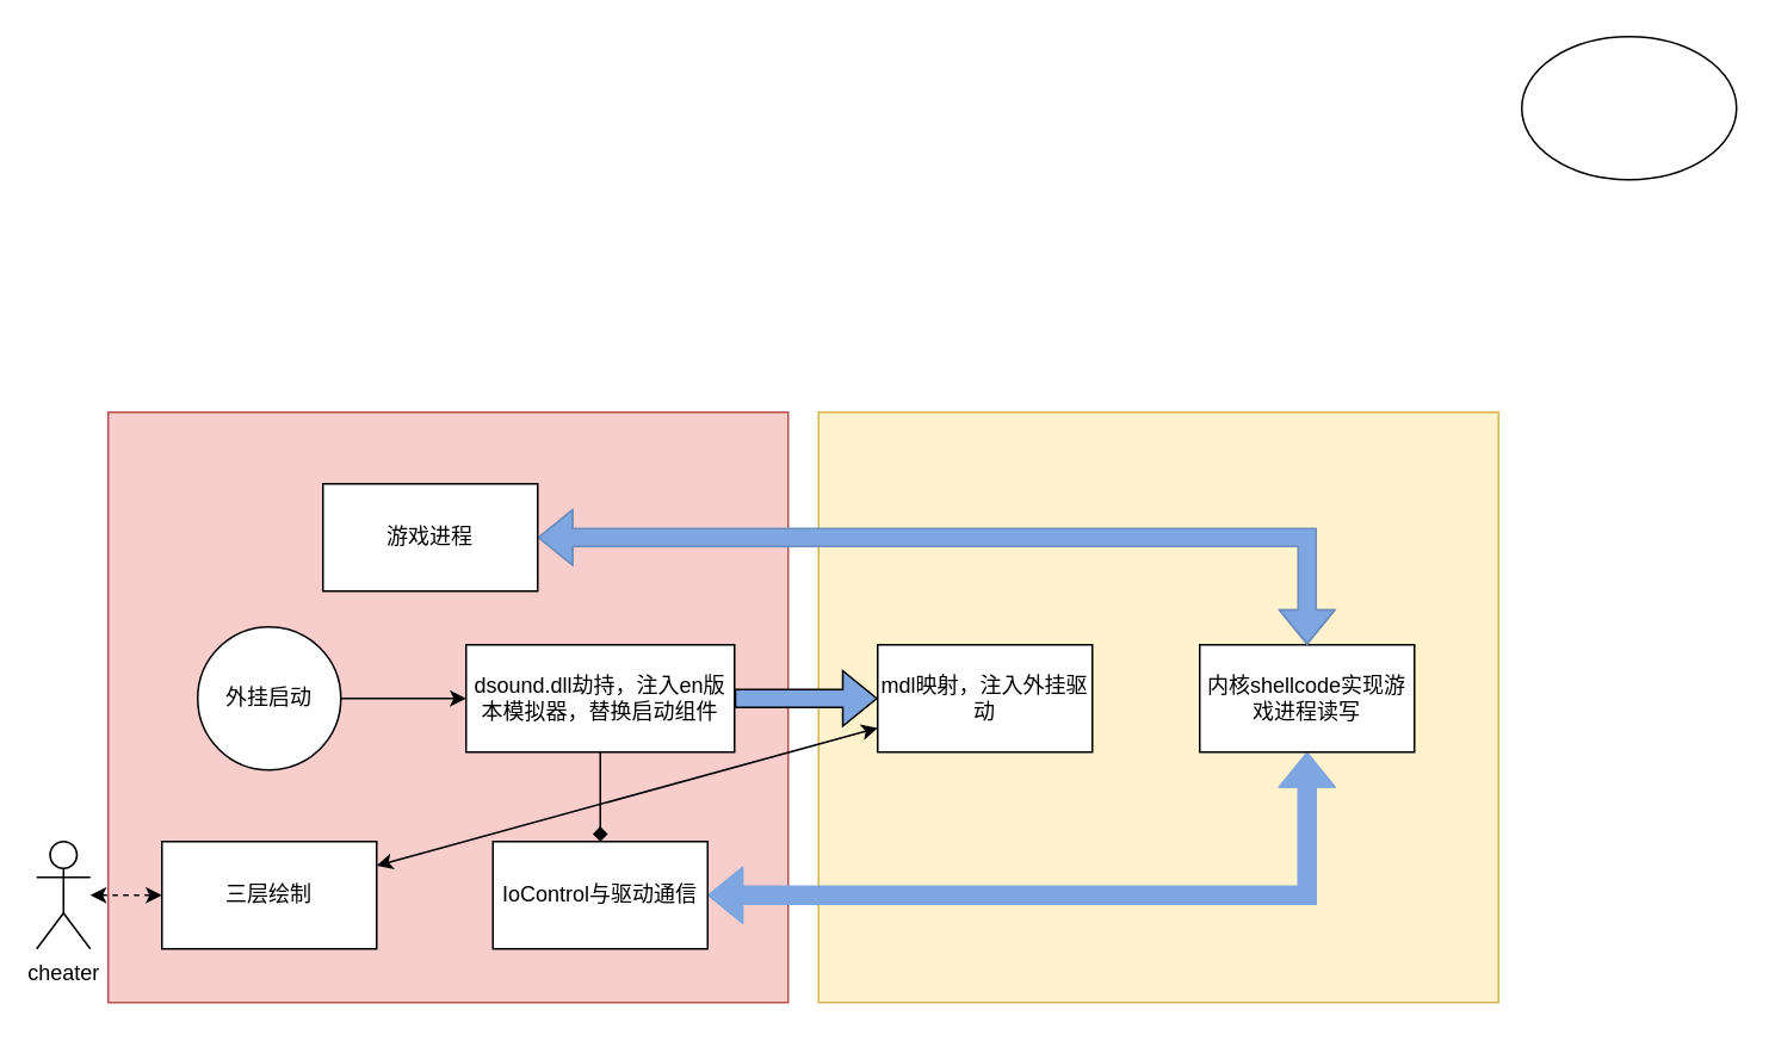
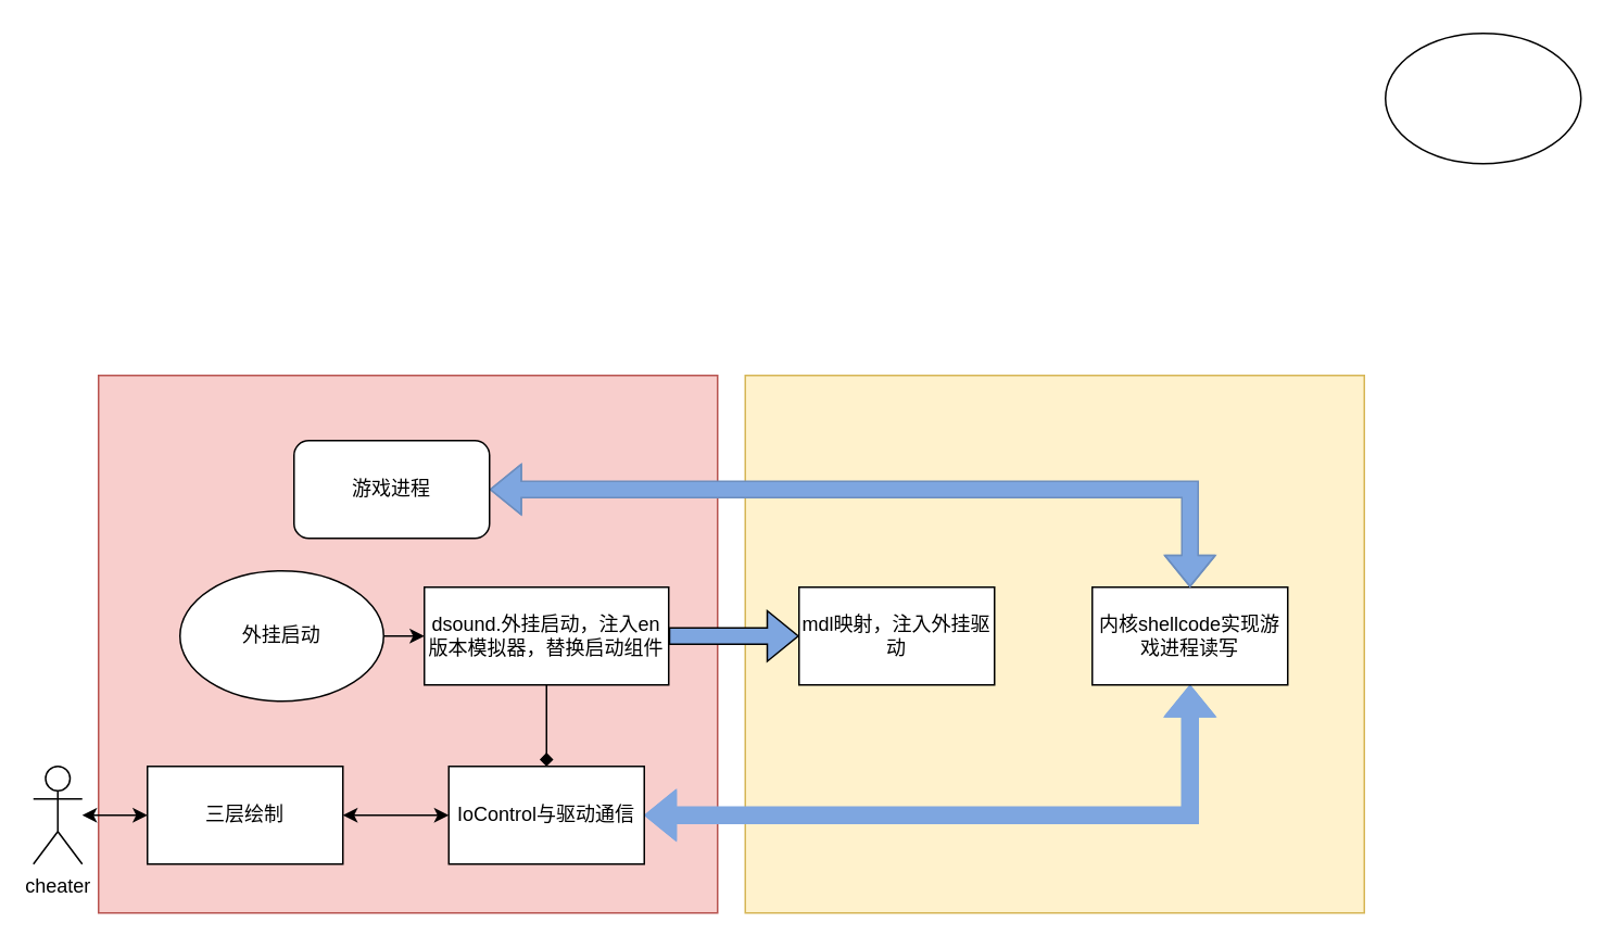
- <mxCell id="16" value="游戏进程" style="rounded=0;whiteSpace=wrap;html=1;" vertex="1" parent="1"><mxGeometry x="180" y="270" width="120" height="60" as="geometry" /></mxCell>
+ <mxCell id="16" value="游戏进程" style="whiteSpace=wrap;html=1;rounded=1;" vertex="1" parent="1"><mxGeometry x="180" y="270" width="120" height="60" as="geometry" /></mxCell>
- <mxCell id="5" value="外挂启动" style="ellipse;whiteSpace=wrap;html=1;aspect=fixed;" vertex="1" parent="1"><mxGeometry x="110" y="350" width="80" height="80" as="geometry" /></mxCell>
+ <mxCell id="5" value="外挂启动" style="ellipse;whiteSpace=wrap;html=1;aspect=fixed;" vertex="1" parent="1"><mxGeometry x="110" y="350" width="125" height="80" as="geometry" /></mxCell>
- <mxCell id="8" value="dsound.dll劫持，注入en版本模拟器，替换启动组件" style="whiteSpace=wrap;html=1;" vertex="1" parent="1"><mxGeometry x="260" y="360" width="150" height="60" as="geometry" /></mxCell>
+ <mxCell id="8" value="dsound.外挂启动，注入en版本模拟器，替换启动组件" style="whiteSpace=wrap;html=1;" vertex="1" parent="1"><mxGeometry x="260" y="360" width="150" height="60" as="geometry" /></mxCell>
- <mxCell id="13" value="" style="rounded=0;orthogonalLoop=1;jettySize=auto;html=1;startArrow=classic;startFill=1;" edge="1" parent="1" source="14" target="9"><mxGeometry relative="1" as="geometry" /></mxCell>
+ <mxCell id="13" value="" style="rounded=0;orthogonalLoop=1;jettySize=auto;html=1;startArrow=classic;startFill=1;" edge="1" parent="1" source="14" target="12"><mxGeometry relative="1" as="geometry" /></mxCell>
- <mxCell id="19" value="" style="endArrow=classic;startArrow=classic;html=1;rounded=0;entryX=0;entryY=0.5;entryDx=0;entryDy=0;dashed=1;" edge="1" parent="1" source="17" target="14"><mxGeometry width="50" height="50" relative="1" as="geometry"><mxPoint x="40" y="550" as="sourcePoint" /><mxPoint x="90" y="500" as="targetPoint" /></mxGeometry></mxCell>
+ <mxCell id="19" value="" style="endArrow=classic;startArrow=classic;html=1;rounded=0;entryX=0;entryY=0.5;entryDx=0;entryDy=0;" edge="1" parent="1" source="17" target="14"><mxGeometry width="50" height="50" relative="1" as="geometry"><mxPoint x="40" y="550" as="sourcePoint" /><mxPoint x="90" y="500" as="targetPoint" /></mxGeometry></mxCell>
